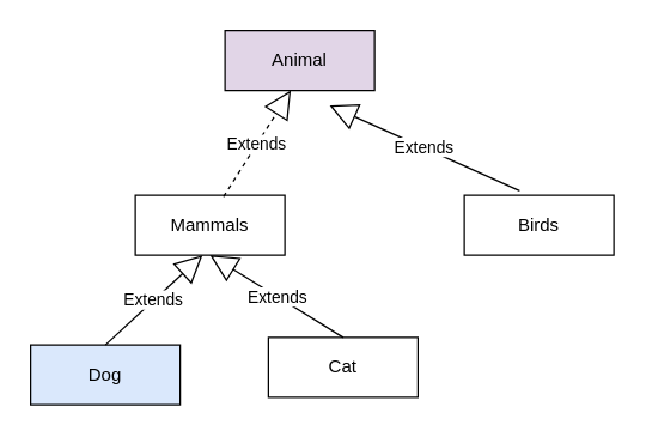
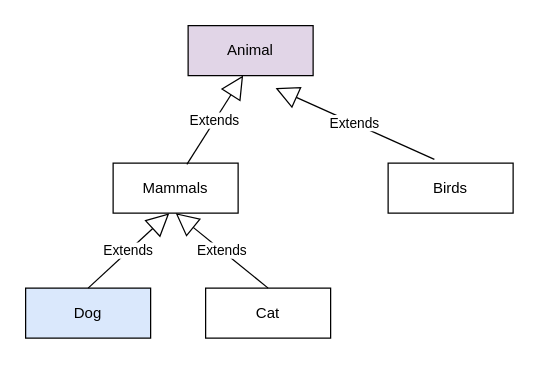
- <mxCell id="7" value="Extends" style="endArrow=block;endSize=16;endFill=0;html=1;entryX=0.44;entryY=1;entryDx=0;entryDy=0;entryPerimeter=0;exitX=0.59;exitY=0.025;exitDx=0;exitDy=0;exitPerimeter=0;dashed=1;" edge="1" parent="1" source="3" target="2"><mxGeometry width="160" relative="1" as="geometry"><mxPoint x="170" y="120" as="sourcePoint" /><mxPoint x="290" y="210" as="targetPoint" /></mxGeometry></mxCell>
+ <mxCell id="7" value="Extends" style="endArrow=block;endSize=16;endFill=0;html=1;entryX=0.44;entryY=1;entryDx=0;entryDy=0;entryPerimeter=0;exitX=0.59;exitY=0.025;exitDx=0;exitDy=0;exitPerimeter=0;" edge="1" parent="1" source="3" target="2"><mxGeometry width="160" relative="1" as="geometry"><mxPoint x="170" y="120" as="sourcePoint" /><mxPoint x="290" y="210" as="targetPoint" /></mxGeometry></mxCell>
- <mxCell id="5" value="Cat" style="whiteSpace=wrap;html=1;align=center;" vertex="1" parent="1"><mxGeometry x="179" y="225" width="100" height="40" as="geometry" /></mxCell>
+ <mxCell id="5" value="Cat" style="whiteSpace=wrap;html=1;align=center;" vertex="1" parent="1"><mxGeometry x="164" y="230" width="100" height="40" as="geometry" /></mxCell>
